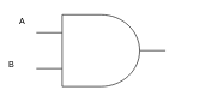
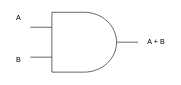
+ <mxCell id="5" value="A + B" style="text;html=1;align=center;verticalAlign=middle;resizable=0;points=[];autosize=1;strokeColor=none;" vertex="1" parent="1"><mxGeometry x="240" y="60" width="40" height="20" as="geometry" /></mxCell>
- <mxCell id="4" value="B" style="text;html=1;align=center;verticalAlign=middle;resizable=0;points=[];autosize=1;strokeColor=none;" vertex="1" parent="1"><mxGeometry x="5" y="80" width="20" height="20" as="geometry" /></mxCell>
+ <mxCell id="4" value="B" style="text;html=1;align=center;verticalAlign=middle;resizable=0;points=[];autosize=1;strokeColor=none;" vertex="1" parent="1"><mxGeometry x="20" y="90" width="20" height="20" as="geometry" /></mxCell>
